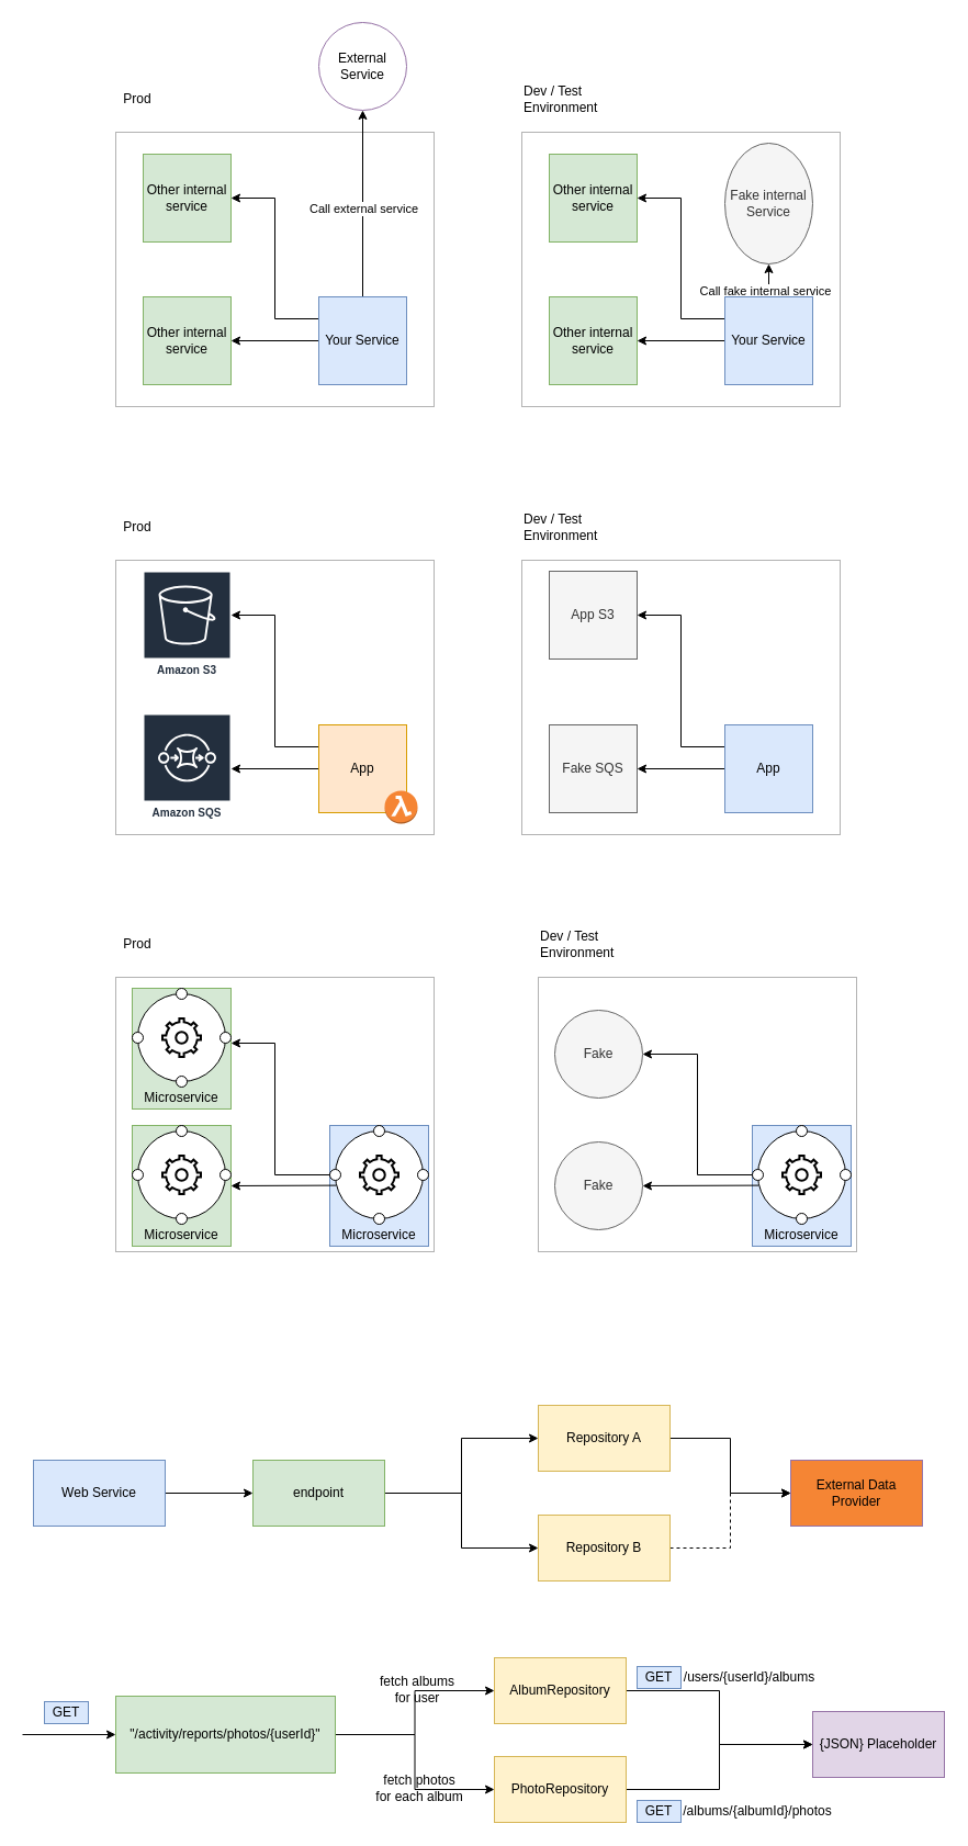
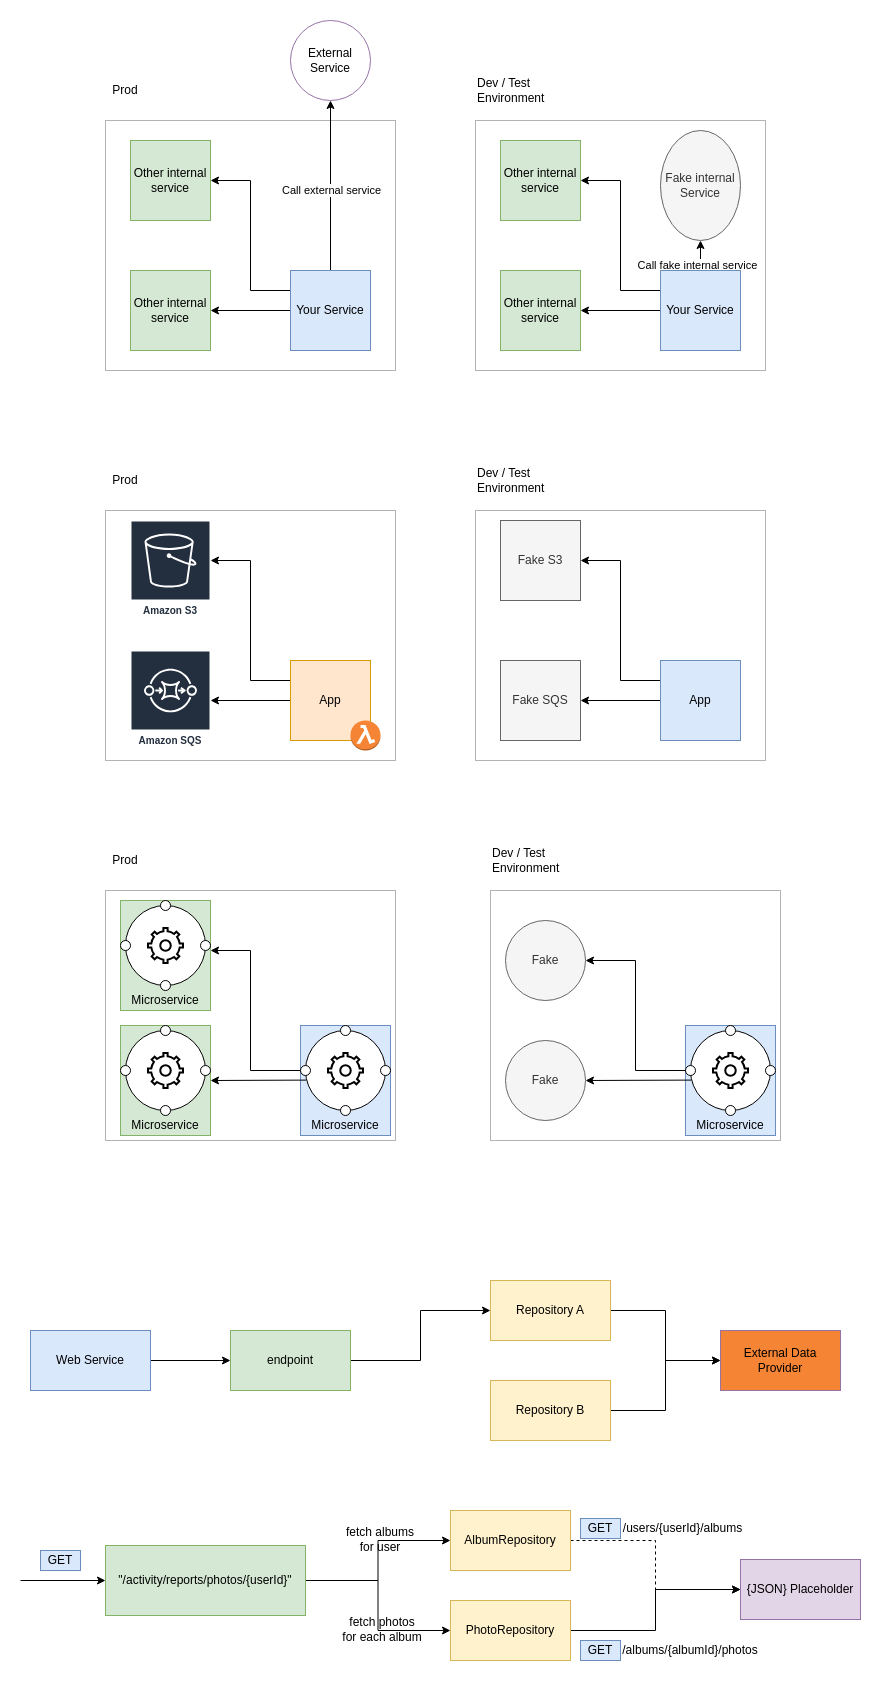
- <mxCell id="36" value="App S3" style="whiteSpace=wrap;html=1;aspect=fixed;strokeColor=#666666;fillColor=#f5f5f5;fontColor=#333333;" vertex="1" parent="1"><mxGeometry x="500" y="520" width="80" height="80" as="geometry" /></mxCell>
+ <mxCell id="36" value="Fake S3" style="whiteSpace=wrap;html=1;aspect=fixed;strokeColor=#666666;fillColor=#f5f5f5;fontColor=#333333;" vertex="1" parent="1"><mxGeometry x="500" y="520" width="80" height="80" as="geometry" /></mxCell>
- <mxCell id="90" value="" style="edgeStyle=orthogonalEdgeStyle;rounded=0;orthogonalLoop=1;jettySize=auto;html=1;" edge="1" parent="1" source="91" target="95"><mxGeometry relative="1" as="geometry" /></mxCell>
- <mxCell id="94" value="" style="edgeStyle=orthogonalEdgeStyle;rounded=0;orthogonalLoop=1;jettySize=auto;html=1;dashed=1;" edge="1" parent="1" source="95" target="96"><mxGeometry relative="1" as="geometry" /></mxCell>
+ <mxCell id="94" value="" style="edgeStyle=orthogonalEdgeStyle;rounded=0;orthogonalLoop=1;jettySize=auto;html=1;" edge="1" parent="1" source="95" target="96"><mxGeometry relative="1" as="geometry" /></mxCell>
- <mxCell id="102" style="edgeStyle=orthogonalEdgeStyle;rounded=0;orthogonalLoop=1;jettySize=auto;html=1;exitX=1;exitY=0.5;exitDx=0;exitDy=0;entryX=0;entryY=0.5;entryDx=0;entryDy=0;" edge="1" parent="1" source="103" target="108"><mxGeometry relative="1" as="geometry" /></mxCell>
+ <mxCell id="102" style="edgeStyle=orthogonalEdgeStyle;rounded=0;orthogonalLoop=1;jettySize=auto;html=1;exitX=1;exitY=0.5;exitDx=0;exitDy=0;entryX=0;entryY=0.5;entryDx=0;entryDy=0;dashed=1;" edge="1" parent="1" source="103" target="108"><mxGeometry relative="1" as="geometry" /></mxCell>
